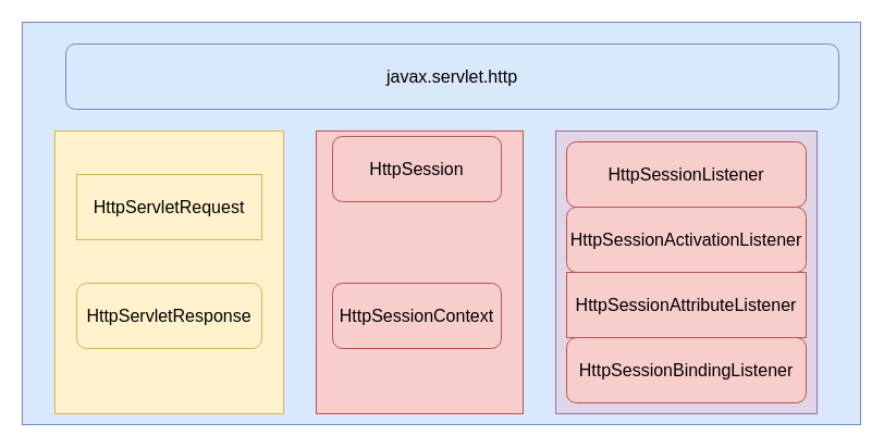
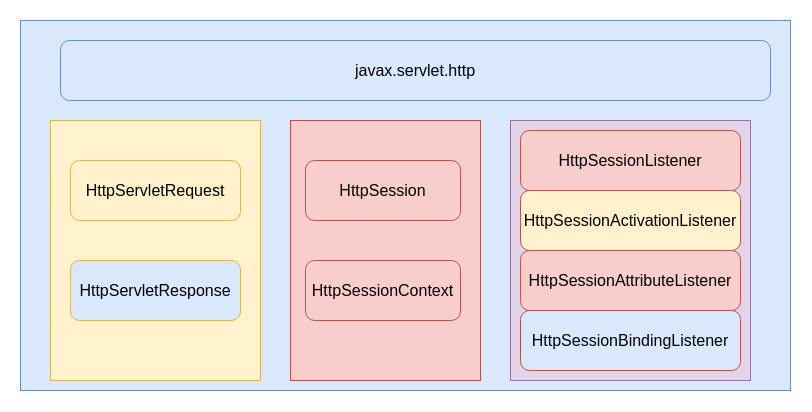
- <mxCell id="8" value="&lt;font style=&quot;font-size: 16px&quot;&gt;HttpSession&lt;br&gt;&lt;/font&gt;" style="rounded=1;whiteSpace=wrap;html=1;fillColor=#f8cecc;strokeColor=#b85450;" vertex="1" parent="1"><mxGeometry x="305" y="125" width="155" height="60" as="geometry" /></mxCell>
+ <mxCell id="8" value="&lt;font style=&quot;font-size: 16px&quot;&gt;HttpSession&lt;br&gt;&lt;/font&gt;" style="rounded=1;whiteSpace=wrap;html=1;fillColor=#f8cecc;strokeColor=#b85450;" vertex="1" parent="1"><mxGeometry x="305" y="160" width="155" height="60" as="geometry" /></mxCell>
- <mxCell id="6" value="&lt;font style=&quot;font-size: 16px&quot;&gt;HttpServletRequest&lt;/font&gt;" style="whiteSpace=wrap;html=1;fillColor=#fff2cc;strokeColor=#d6b656;rounded=0;" vertex="1" parent="1"><mxGeometry x="70" y="160" width="170" height="60" as="geometry" /></mxCell>
+ <mxCell id="6" value="&lt;font style=&quot;font-size: 16px&quot;&gt;HttpServletRequest&lt;/font&gt;" style="rounded=1;whiteSpace=wrap;html=1;fillColor=#fff2cc;strokeColor=#d6b656;" vertex="1" parent="1"><mxGeometry x="70" y="160" width="170" height="60" as="geometry" /></mxCell>
- <mxCell id="12" value="&lt;font style=&quot;font-size: 16px&quot;&gt;HttpSessionActivationListener&lt;br&gt;&lt;/font&gt;" style="rounded=1;whiteSpace=wrap;html=1;fillColor=#f8cecc;strokeColor=#b85450;" vertex="1" parent="1"><mxGeometry x="520" y="190" width="220" height="60" as="geometry" /></mxCell>
+ <mxCell id="12" value="&lt;font style=&quot;font-size: 16px&quot;&gt;HttpSessionActivationListener&lt;br&gt;&lt;/font&gt;" style="rounded=1;whiteSpace=wrap;html=1;fillColor=#fff2cc;strokeColor=#b85450;" vertex="1" parent="1"><mxGeometry x="520" y="190" width="220" height="60" as="geometry" /></mxCell>
- <mxCell id="13" value="&lt;font style=&quot;font-size: 16px&quot;&gt;HttpSessionAttributeListener&lt;br&gt;&lt;/font&gt;" style="whiteSpace=wrap;html=1;fillColor=#f8cecc;strokeColor=#b85450;rounded=0;" vertex="1" parent="1"><mxGeometry x="520" y="250" width="220" height="60" as="geometry" /></mxCell>
+ <mxCell id="13" value="&lt;font style=&quot;font-size: 16px&quot;&gt;HttpSessionAttributeListener&lt;br&gt;&lt;/font&gt;" style="rounded=1;whiteSpace=wrap;html=1;fillColor=#f8cecc;strokeColor=#b85450;" vertex="1" parent="1"><mxGeometry x="520" y="250" width="220" height="60" as="geometry" /></mxCell>
- <mxCell id="7" value="&lt;font style=&quot;font-size: 16px&quot;&gt;HttpServletResponse&lt;/font&gt;" style="rounded=1;whiteSpace=wrap;html=1;fillColor=#fff2cc;strokeColor=#d6b656;" vertex="1" parent="1"><mxGeometry x="70" y="260" width="170" height="60" as="geometry" /></mxCell>
+ <mxCell id="7" value="&lt;font style=&quot;font-size: 16px&quot;&gt;HttpServletResponse&lt;/font&gt;" style="rounded=1;whiteSpace=wrap;html=1;fillColor=#dae8fc;strokeColor=#d6b656;" vertex="1" parent="1"><mxGeometry x="70" y="260" width="170" height="60" as="geometry" /></mxCell>
- <mxCell id="14" value="&lt;font style=&quot;font-size: 16px&quot;&gt;HttpSessionBindingListener&lt;br&gt;&lt;/font&gt;" style="rounded=1;whiteSpace=wrap;html=1;fillColor=#f8cecc;strokeColor=#b85450;" vertex="1" parent="1"><mxGeometry x="520" y="310" width="220" height="60" as="geometry" /></mxCell>
+ <mxCell id="14" value="&lt;font style=&quot;font-size: 16px&quot;&gt;HttpSessionBindingListener&lt;br&gt;&lt;/font&gt;" style="rounded=1;whiteSpace=wrap;html=1;fillColor=#dae8fc;strokeColor=#b85450;" vertex="1" parent="1"><mxGeometry x="520" y="310" width="220" height="60" as="geometry" /></mxCell>
